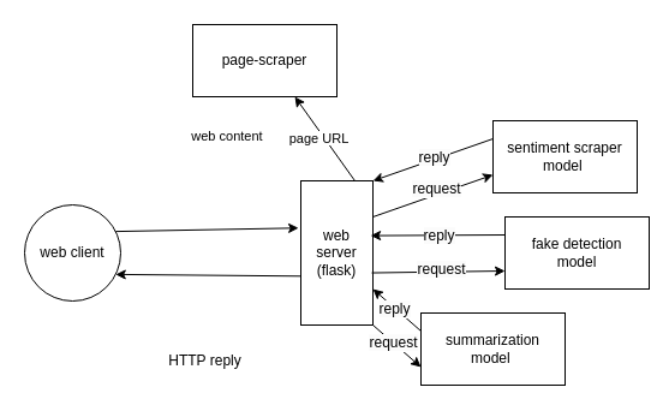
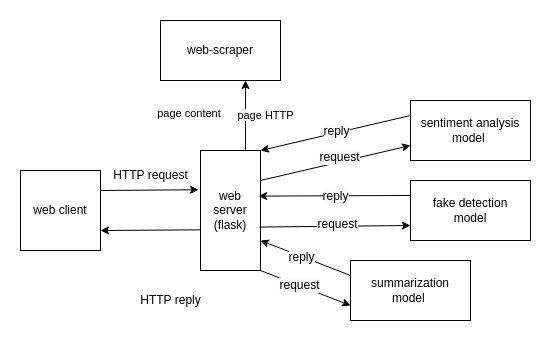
- <mxCell id="23" value="page-scraper" style="rounded=0;whiteSpace=wrap;html=1;" vertex="1" parent="1"><mxGeometry x="160" y="20" width="120" height="60" as="geometry" /></mxCell>
+ <mxCell id="23" value="web-scraper" style="rounded=0;whiteSpace=wrap;html=1;" vertex="1" parent="1"><mxGeometry x="160" y="20" width="120" height="60" as="geometry" /></mxCell>
- <mxCell id="26" value="&lt;span style=&quot;font-size: 11px; background-color: rgb(255, 255, 255);&quot;&gt;web content&amp;nbsp;&lt;/span&gt;" style="text;html=1;align=center;verticalAlign=middle;resizable=0;points=[];autosize=1;strokeColor=none;fillColor=none;" vertex="1" parent="1"><mxGeometry x="145" y="98" width="90" height="30" as="geometry" /></mxCell>
+ <mxCell id="26" value="&lt;span style=&quot;font-size: 11px; background-color: rgb(255, 255, 255);&quot;&gt;page content&amp;nbsp;&lt;/span&gt;" style="text;html=1;align=center;verticalAlign=middle;resizable=0;points=[];autosize=1;strokeColor=none;fillColor=none;" vertex="1" parent="1"><mxGeometry x="145" y="98" width="90" height="30" as="geometry" /></mxCell>
- <mxCell id="25" value="&lt;span style=&quot;font-size: 11px; background-color: rgb(255, 255, 255);&quot;&gt;page URL&lt;/span&gt;" style="text;html=1;align=center;verticalAlign=middle;resizable=0;points=[];autosize=1;strokeColor=none;fillColor=none;" vertex="1" parent="1"><mxGeometry x="230" y="100" width="70" height="30" as="geometry" /></mxCell>
+ <mxCell id="25" value="&lt;span style=&quot;font-size: 11px; background-color: rgb(255, 255, 255);&quot;&gt;page HTTP&lt;/span&gt;" style="text;html=1;align=center;verticalAlign=middle;resizable=0;points=[];autosize=1;strokeColor=none;fillColor=none;" vertex="1" parent="1"><mxGeometry x="230" y="100" width="70" height="30" as="geometry" /></mxCell>
- <mxCell id="3" value="sentiment scraper&lt;div&gt;model&amp;nbsp;&lt;/div&gt;" style="rounded=0;whiteSpace=wrap;html=1;" vertex="1" parent="1"><mxGeometry x="410" y="100" width="120" height="60" as="geometry" /></mxCell>
+ <mxCell id="3" value="sentiment analysis&lt;div&gt;model&amp;nbsp;&lt;/div&gt;" style="rounded=0;whiteSpace=wrap;html=1;" vertex="1" parent="1"><mxGeometry x="410" y="100" width="120" height="60" as="geometry" /></mxCell>
+ <mxCell id="21" value="HTTP request" style="text;html=1;align=center;verticalAlign=middle;resizable=0;points=[];autosize=1;strokeColor=none;fillColor=none;" vertex="1" parent="1"><mxGeometry x="100" y="160" width="100" height="30" as="geometry" /></mxCell>
- <mxCell id="2" value="web client" style="ellipse;whiteSpace=wrap;html=1;aspect=fixed;" vertex="1" parent="1"><mxGeometry x="20" y="170" width="80" height="80" as="geometry" /></mxCell>
+ <mxCell id="2" value="web client" style="whiteSpace=wrap;html=1;aspect=fixed;" vertex="1" parent="1"><mxGeometry x="20" y="170" width="80" height="80" as="geometry" /></mxCell>
- <mxCell id="8" value="web server&lt;div&gt;(flask)&lt;/div&gt;" style="rounded=0;whiteSpace=wrap;html=1;direction=south;" vertex="1" parent="1"><mxGeometry x="250" y="150" width="60" height="120" as="geometry" /></mxCell>
+ <mxCell id="8" value="web server&lt;div&gt;(flask)&lt;/div&gt;" style="rounded=0;whiteSpace=wrap;html=1;direction=south;" vertex="1" parent="1"><mxGeometry x="200" y="150" width="60" height="120" as="geometry" /></mxCell>
- <mxCell id="4" value="fake detection&lt;div&gt;model&lt;/div&gt;" style="rounded=0;whiteSpace=wrap;html=1;" vertex="1" parent="1"><mxGeometry x="420" y="180" width="120" height="60" as="geometry" /></mxCell>
+ <mxCell id="4" value="fake detection&lt;div&gt;model&lt;/div&gt;" style="rounded=0;whiteSpace=wrap;html=1;" vertex="1" parent="1"><mxGeometry x="410" y="180" width="120" height="60" as="geometry" /></mxCell>
